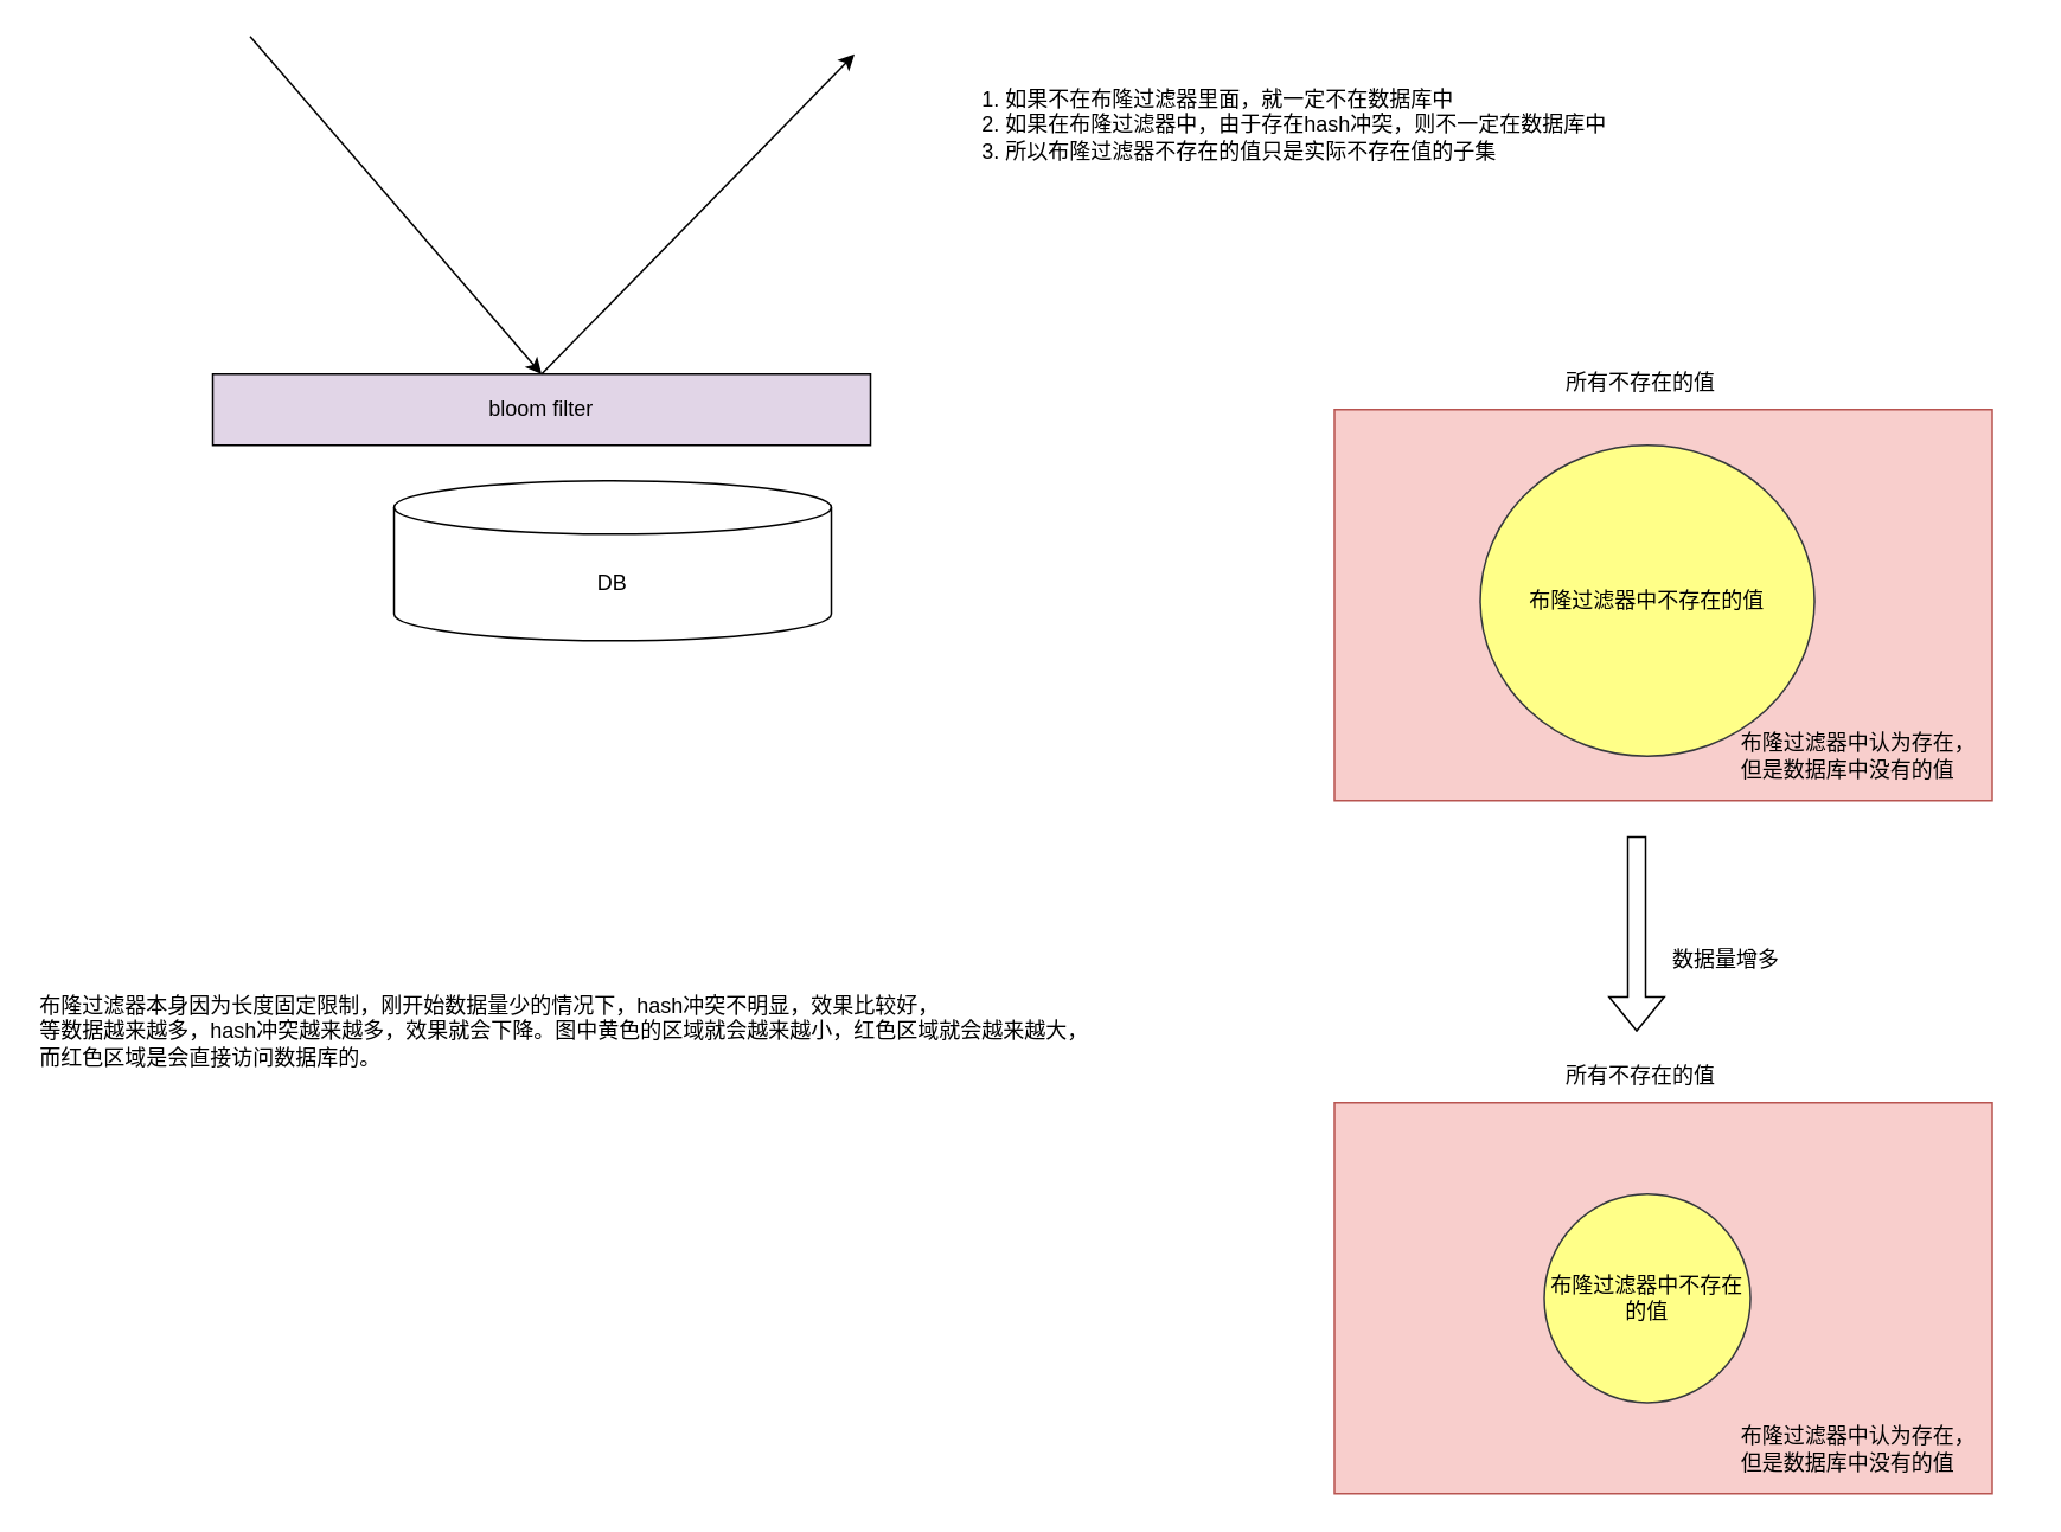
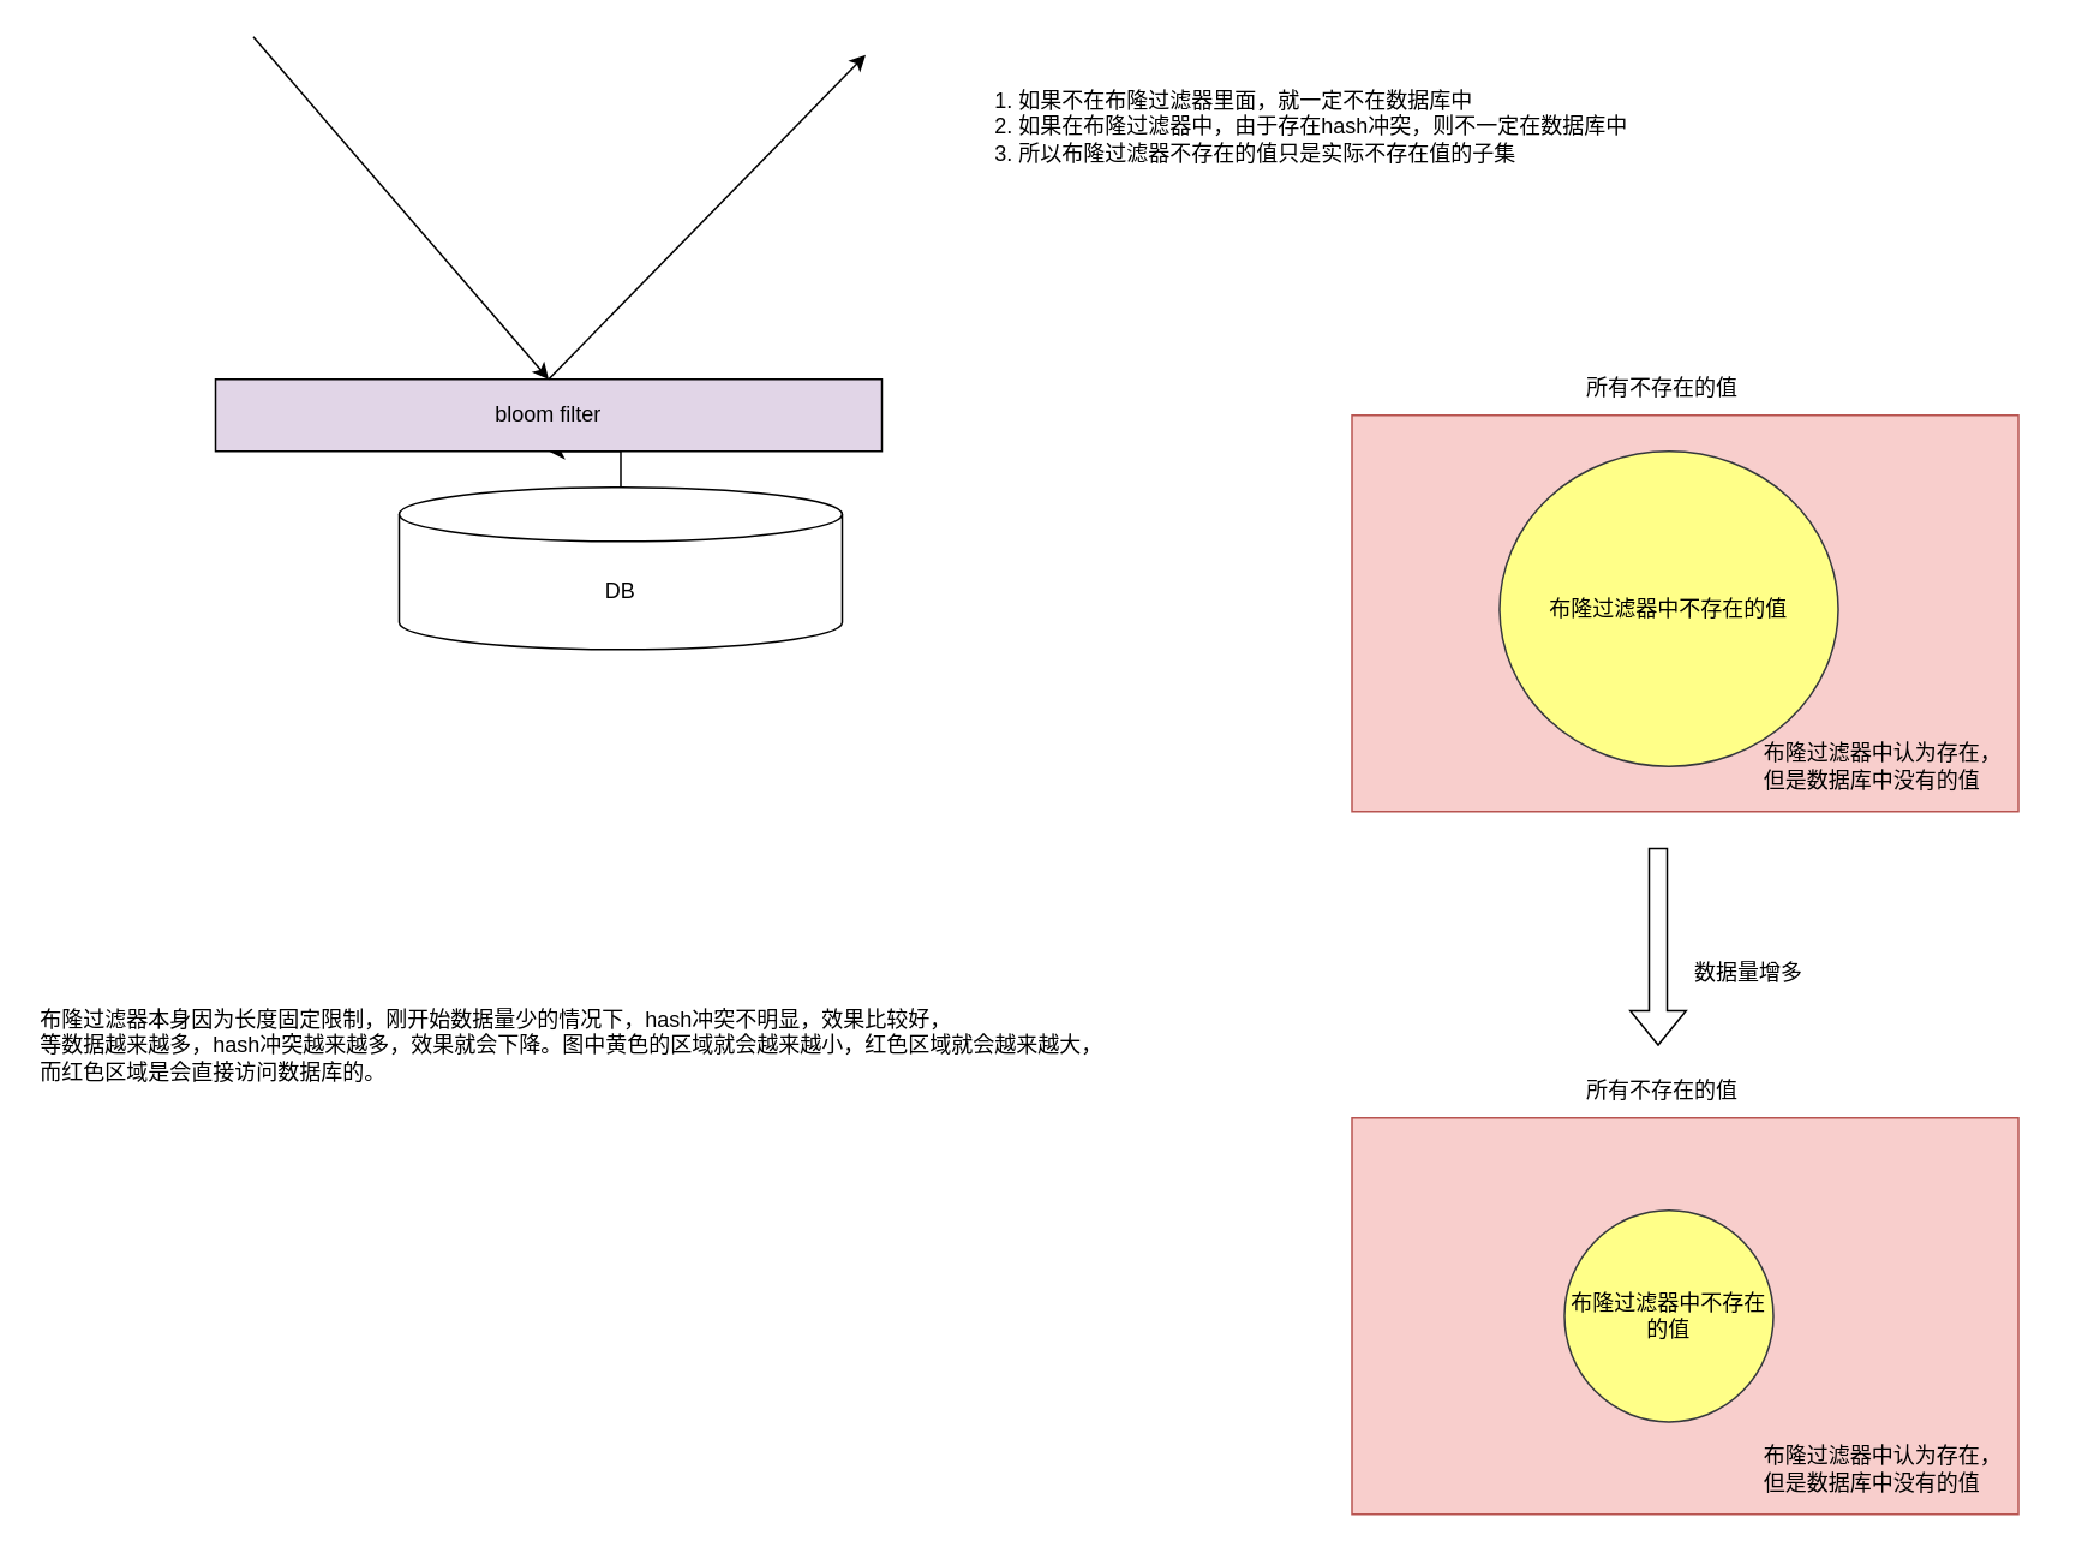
+ <mxCell id="2" value="" style="edgeStyle=orthogonalEdgeStyle;rounded=0;orthogonalLoop=1;jettySize=auto;html=1;" edge="1" parent="1" source="3" target="4"><mxGeometry relative="1" as="geometry" /></mxCell>
